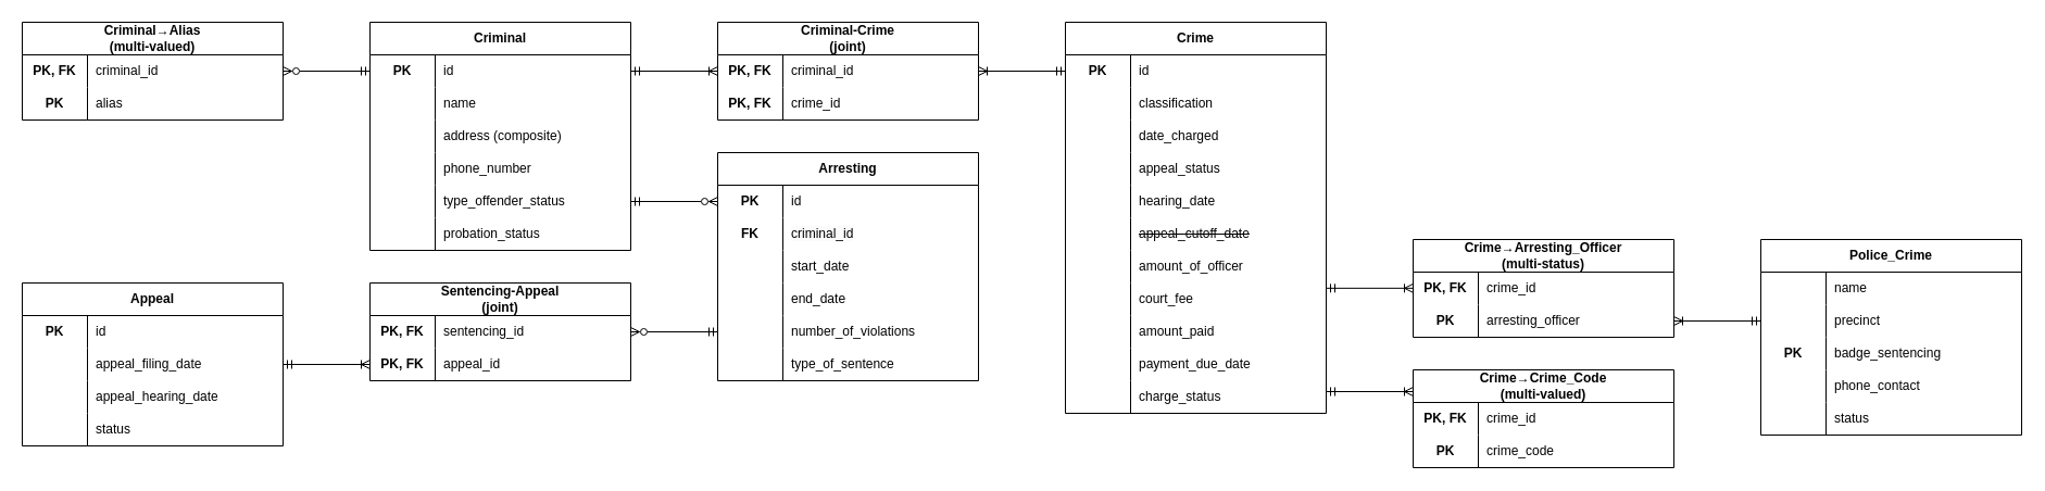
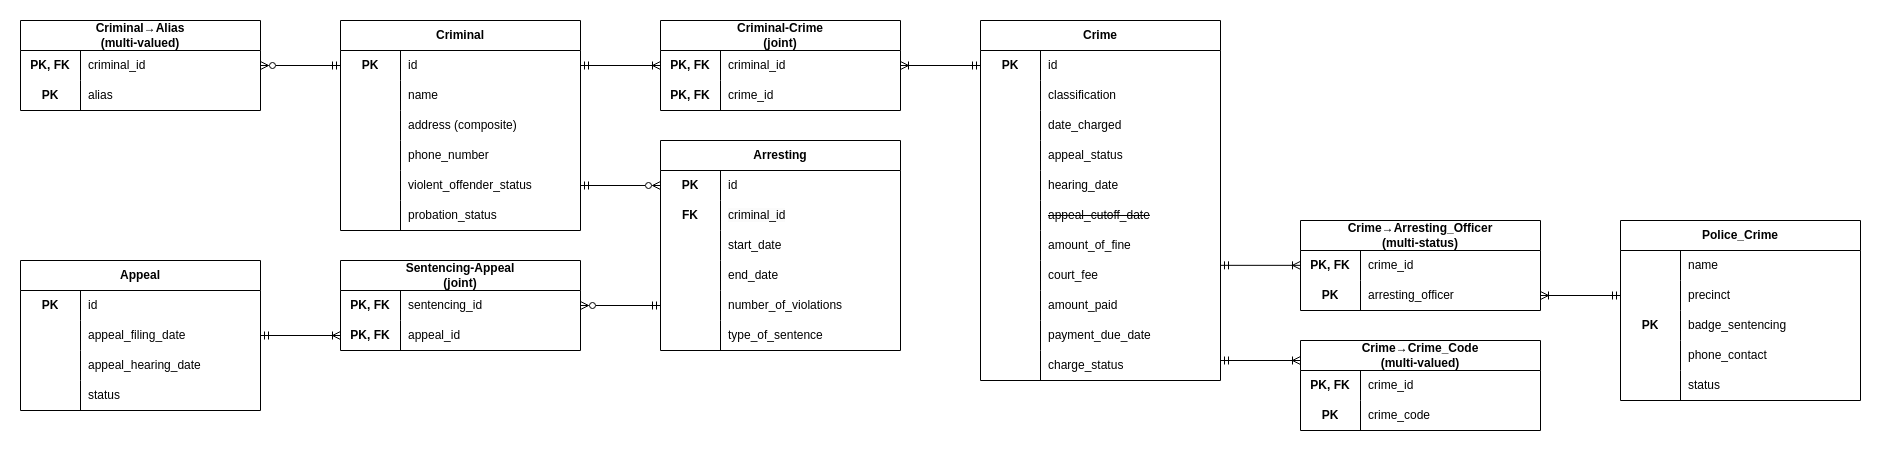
- <mxCell id="17" value="type_offender_status" style="shape=partialRectangle;connectable=0;fillColor=none;top=0;left=0;bottom=0;right=0;align=left;spacingLeft=6;fontStyle=0;overflow=hidden;html=1;whiteSpace=wrap;" parent="15" vertex="1"><mxGeometry x="60" width="180" height="30" as="geometry"><mxRectangle width="180" height="30" as="alternateBounds" /></mxGeometry></mxCell>
+ <mxCell id="17" value="violent_offender_status" style="shape=partialRectangle;connectable=0;fillColor=none;top=0;left=0;bottom=0;right=0;align=left;spacingLeft=6;fontStyle=0;overflow=hidden;html=1;whiteSpace=wrap;" parent="15" vertex="1"><mxGeometry x="60" width="180" height="30" as="geometry"><mxRectangle width="180" height="30" as="alternateBounds" /></mxGeometry></mxCell>
- <mxCell id="42" value="amount_of_officer" style="shape=partialRectangle;connectable=0;fillColor=none;top=0;left=0;bottom=0;right=0;align=left;spacingLeft=6;fontStyle=0;overflow=hidden;html=1;whiteSpace=wrap;" parent="40" vertex="1"><mxGeometry x="60" width="180" height="30" as="geometry"><mxRectangle width="180" height="30" as="alternateBounds" /></mxGeometry></mxCell>
+ <mxCell id="42" value="amount_of_fine" style="shape=partialRectangle;connectable=0;fillColor=none;top=0;left=0;bottom=0;right=0;align=left;spacingLeft=6;fontStyle=0;overflow=hidden;html=1;whiteSpace=wrap;" parent="40" vertex="1"><mxGeometry x="60" width="180" height="30" as="geometry"><mxRectangle width="180" height="30" as="alternateBounds" /></mxGeometry></mxCell>
